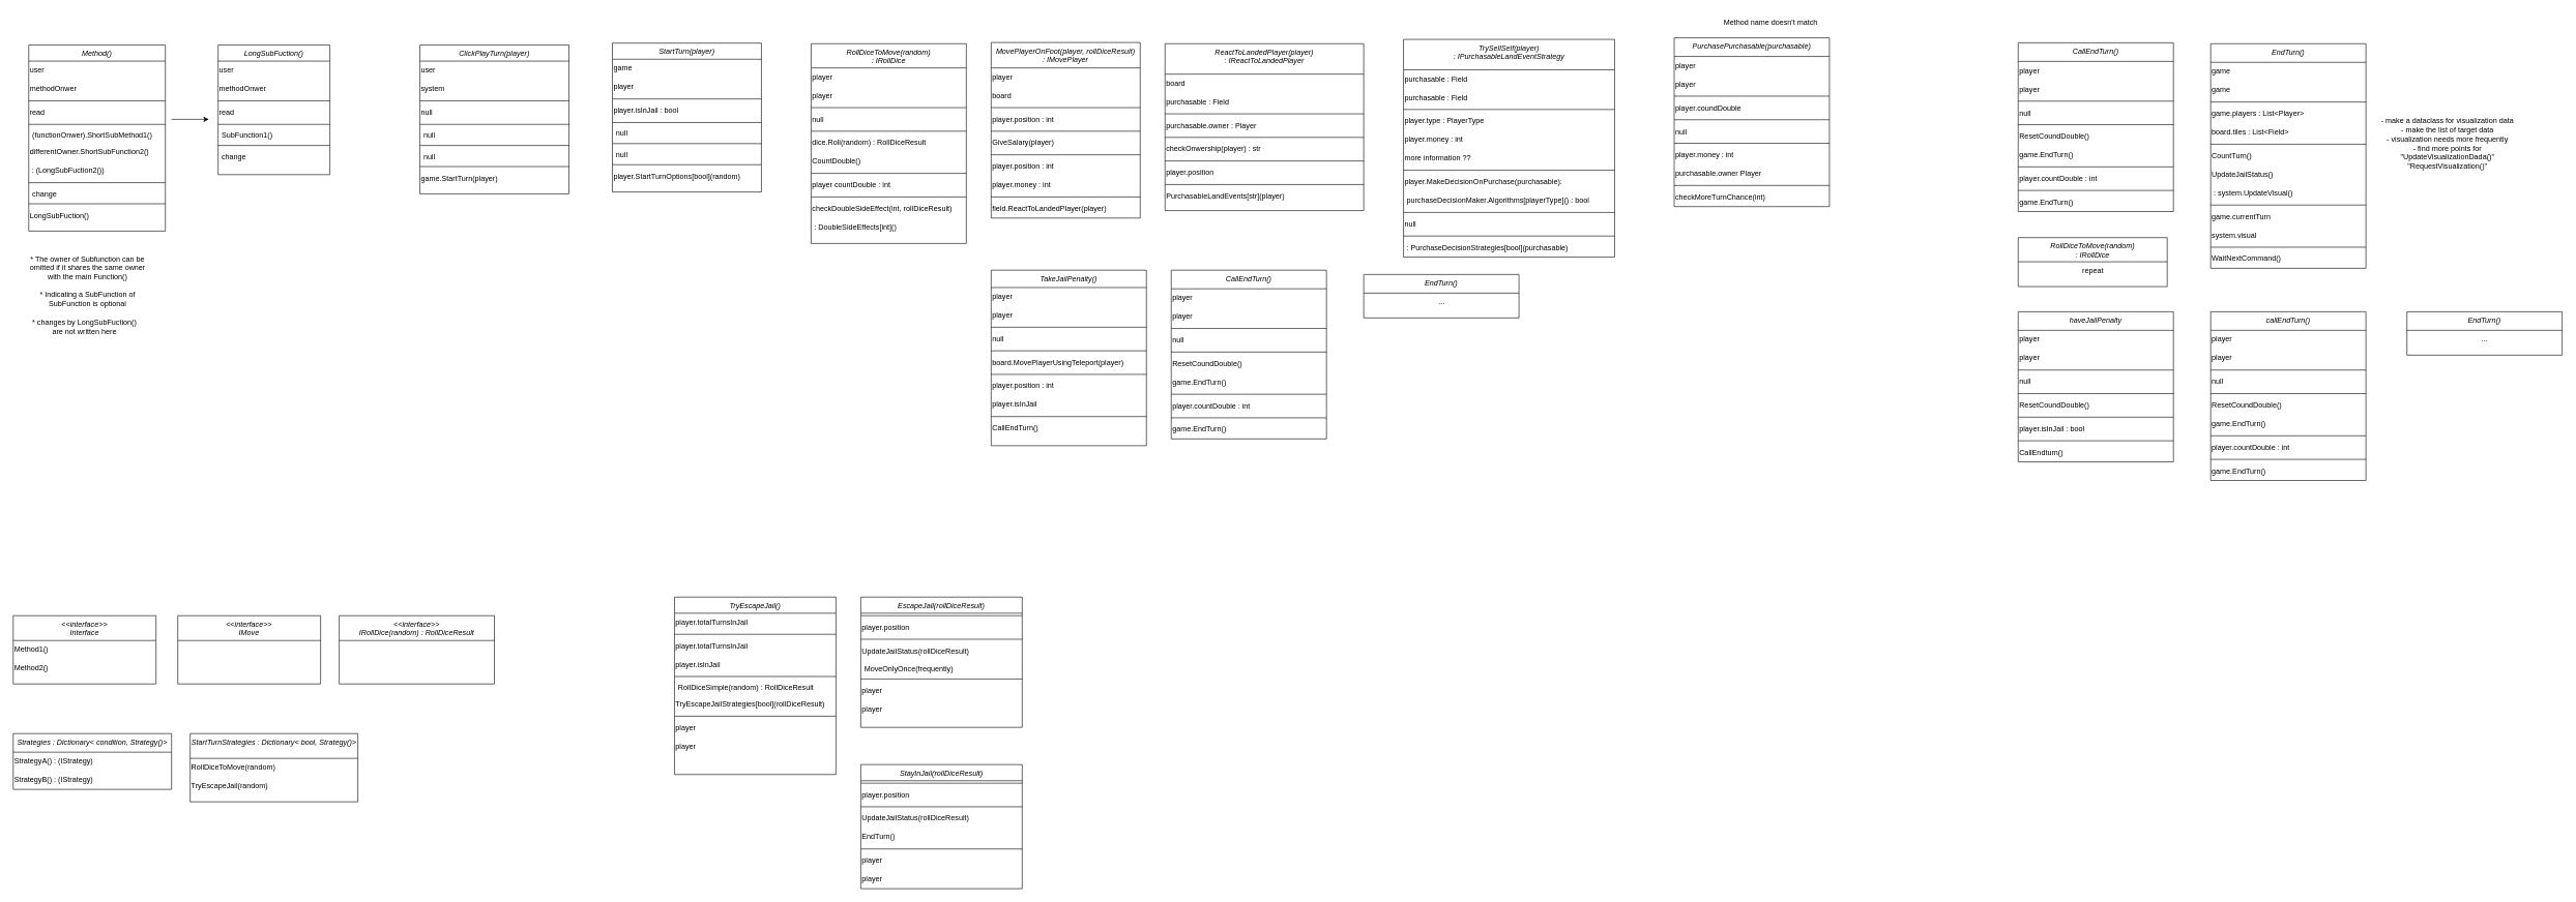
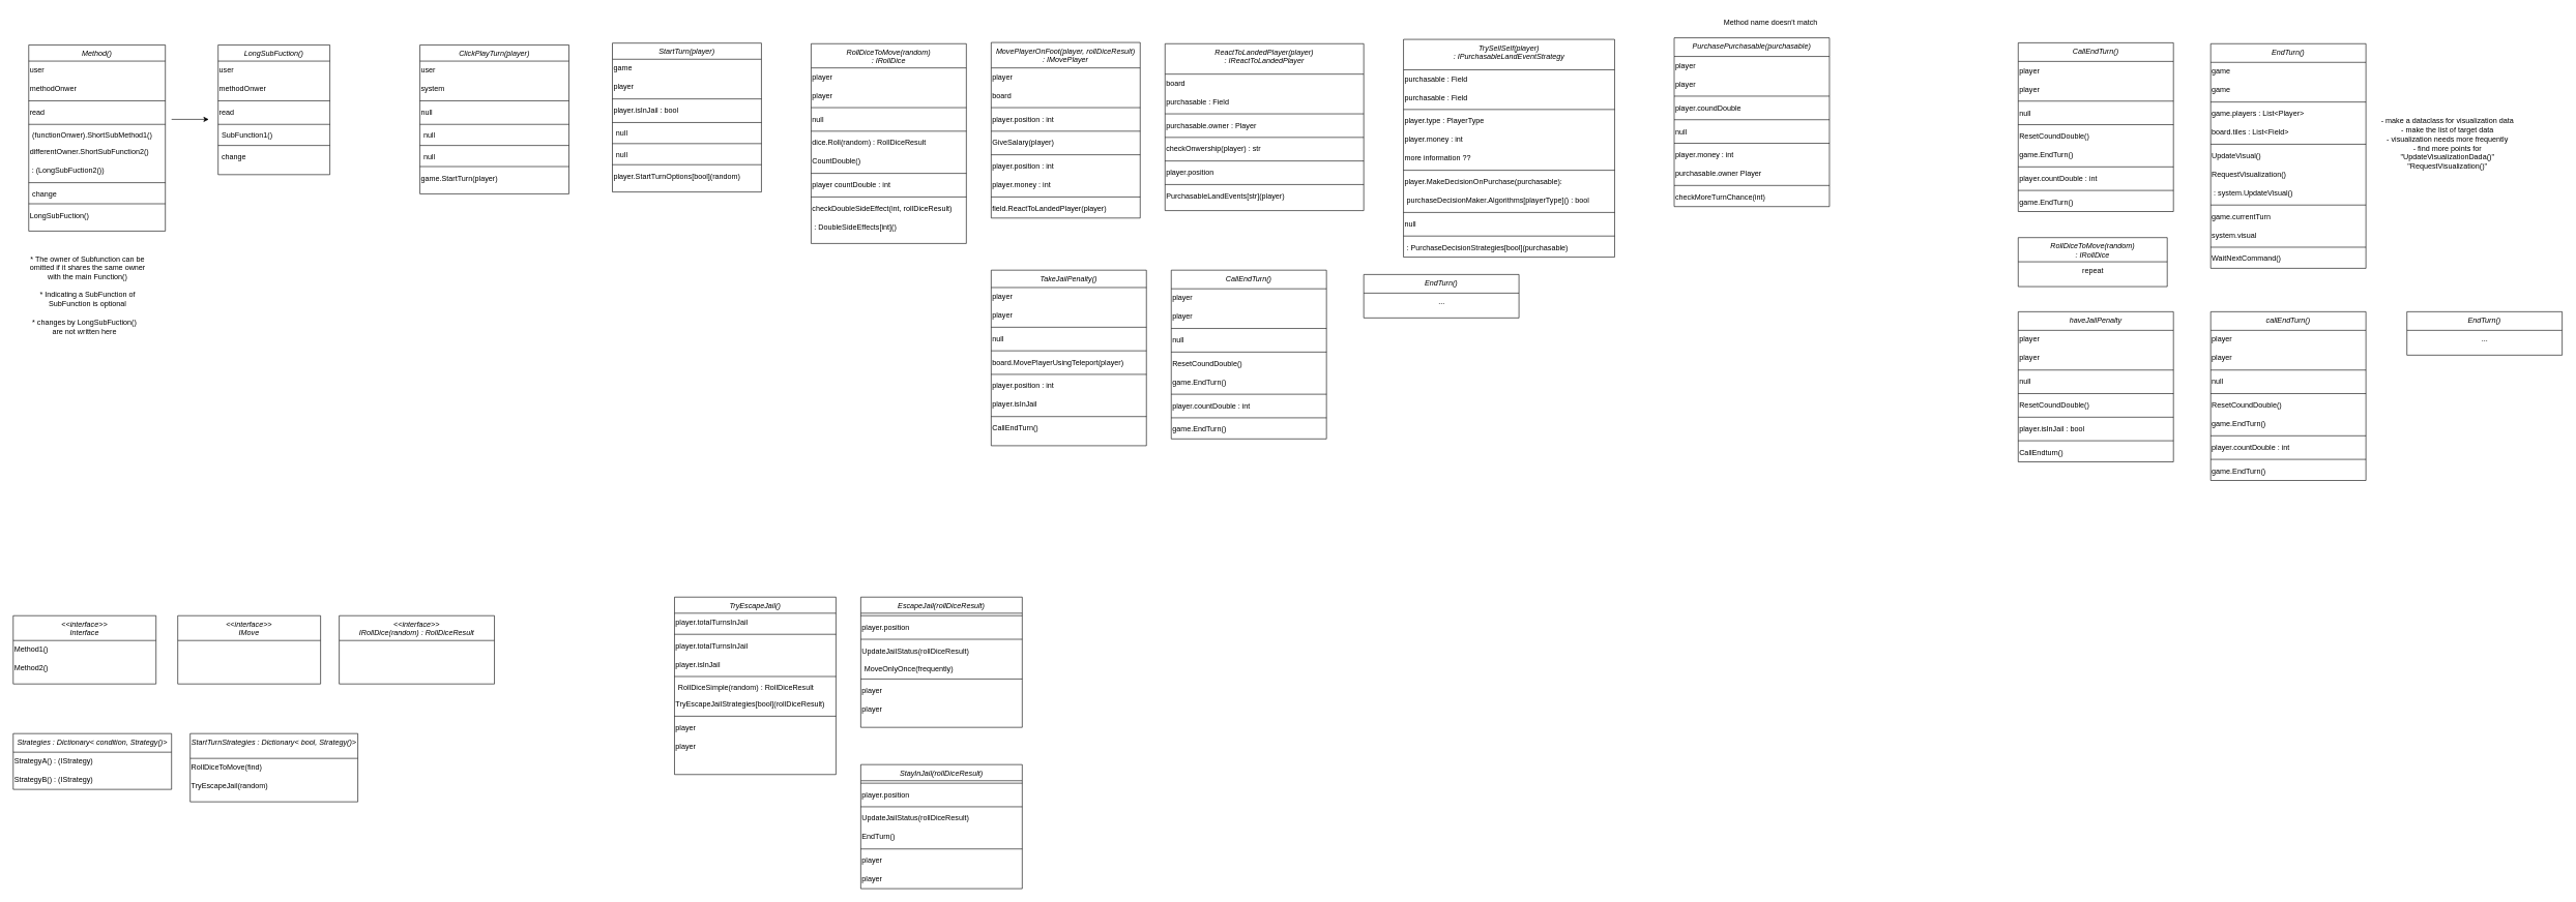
- <mxCell id="186" value="CountTurn()" style="text;html=1;align=left;verticalAlign=middle;resizable=0;points=[];autosize=1;strokeColor=none;fillColor=none;" vertex="1" parent="179"><mxGeometry y="166" width="250" height="30" as="geometry" /></mxCell>
+ <mxCell id="186" value="UpdateVisual()" style="text;html=1;align=left;verticalAlign=middle;resizable=0;points=[];autosize=1;strokeColor=none;fillColor=none;" vertex="1" parent="179"><mxGeometry y="166" width="250" height="30" as="geometry" /></mxCell>
- <mxCell id="187" value="UpdateJailStatus()" style="text;html=1;align=left;verticalAlign=middle;resizable=0;points=[];autosize=1;strokeColor=none;fillColor=none;" vertex="1" parent="179"><mxGeometry y="196" width="250" height="30" as="geometry" /></mxCell>
+ <mxCell id="187" value="RequestVisualization()" style="text;html=1;align=left;verticalAlign=middle;resizable=0;points=[];autosize=1;strokeColor=none;fillColor=none;" vertex="1" parent="179"><mxGeometry y="196" width="250" height="30" as="geometry" /></mxCell>
- <mxCell id="70" value="RollDiceToMove(random)" style="text;html=1;align=left;verticalAlign=middle;resizable=0;points=[];autosize=1;strokeColor=none;fillColor=none;" vertex="1" parent="69"><mxGeometry y="40" width="270" height="30" as="geometry" /></mxCell>
+ <mxCell id="70" value="RollDiceToMove(find)" style="text;html=1;align=left;verticalAlign=middle;resizable=0;points=[];autosize=1;strokeColor=none;fillColor=none;" vertex="1" parent="69"><mxGeometry y="40" width="270" height="30" as="geometry" /></mxCell>
